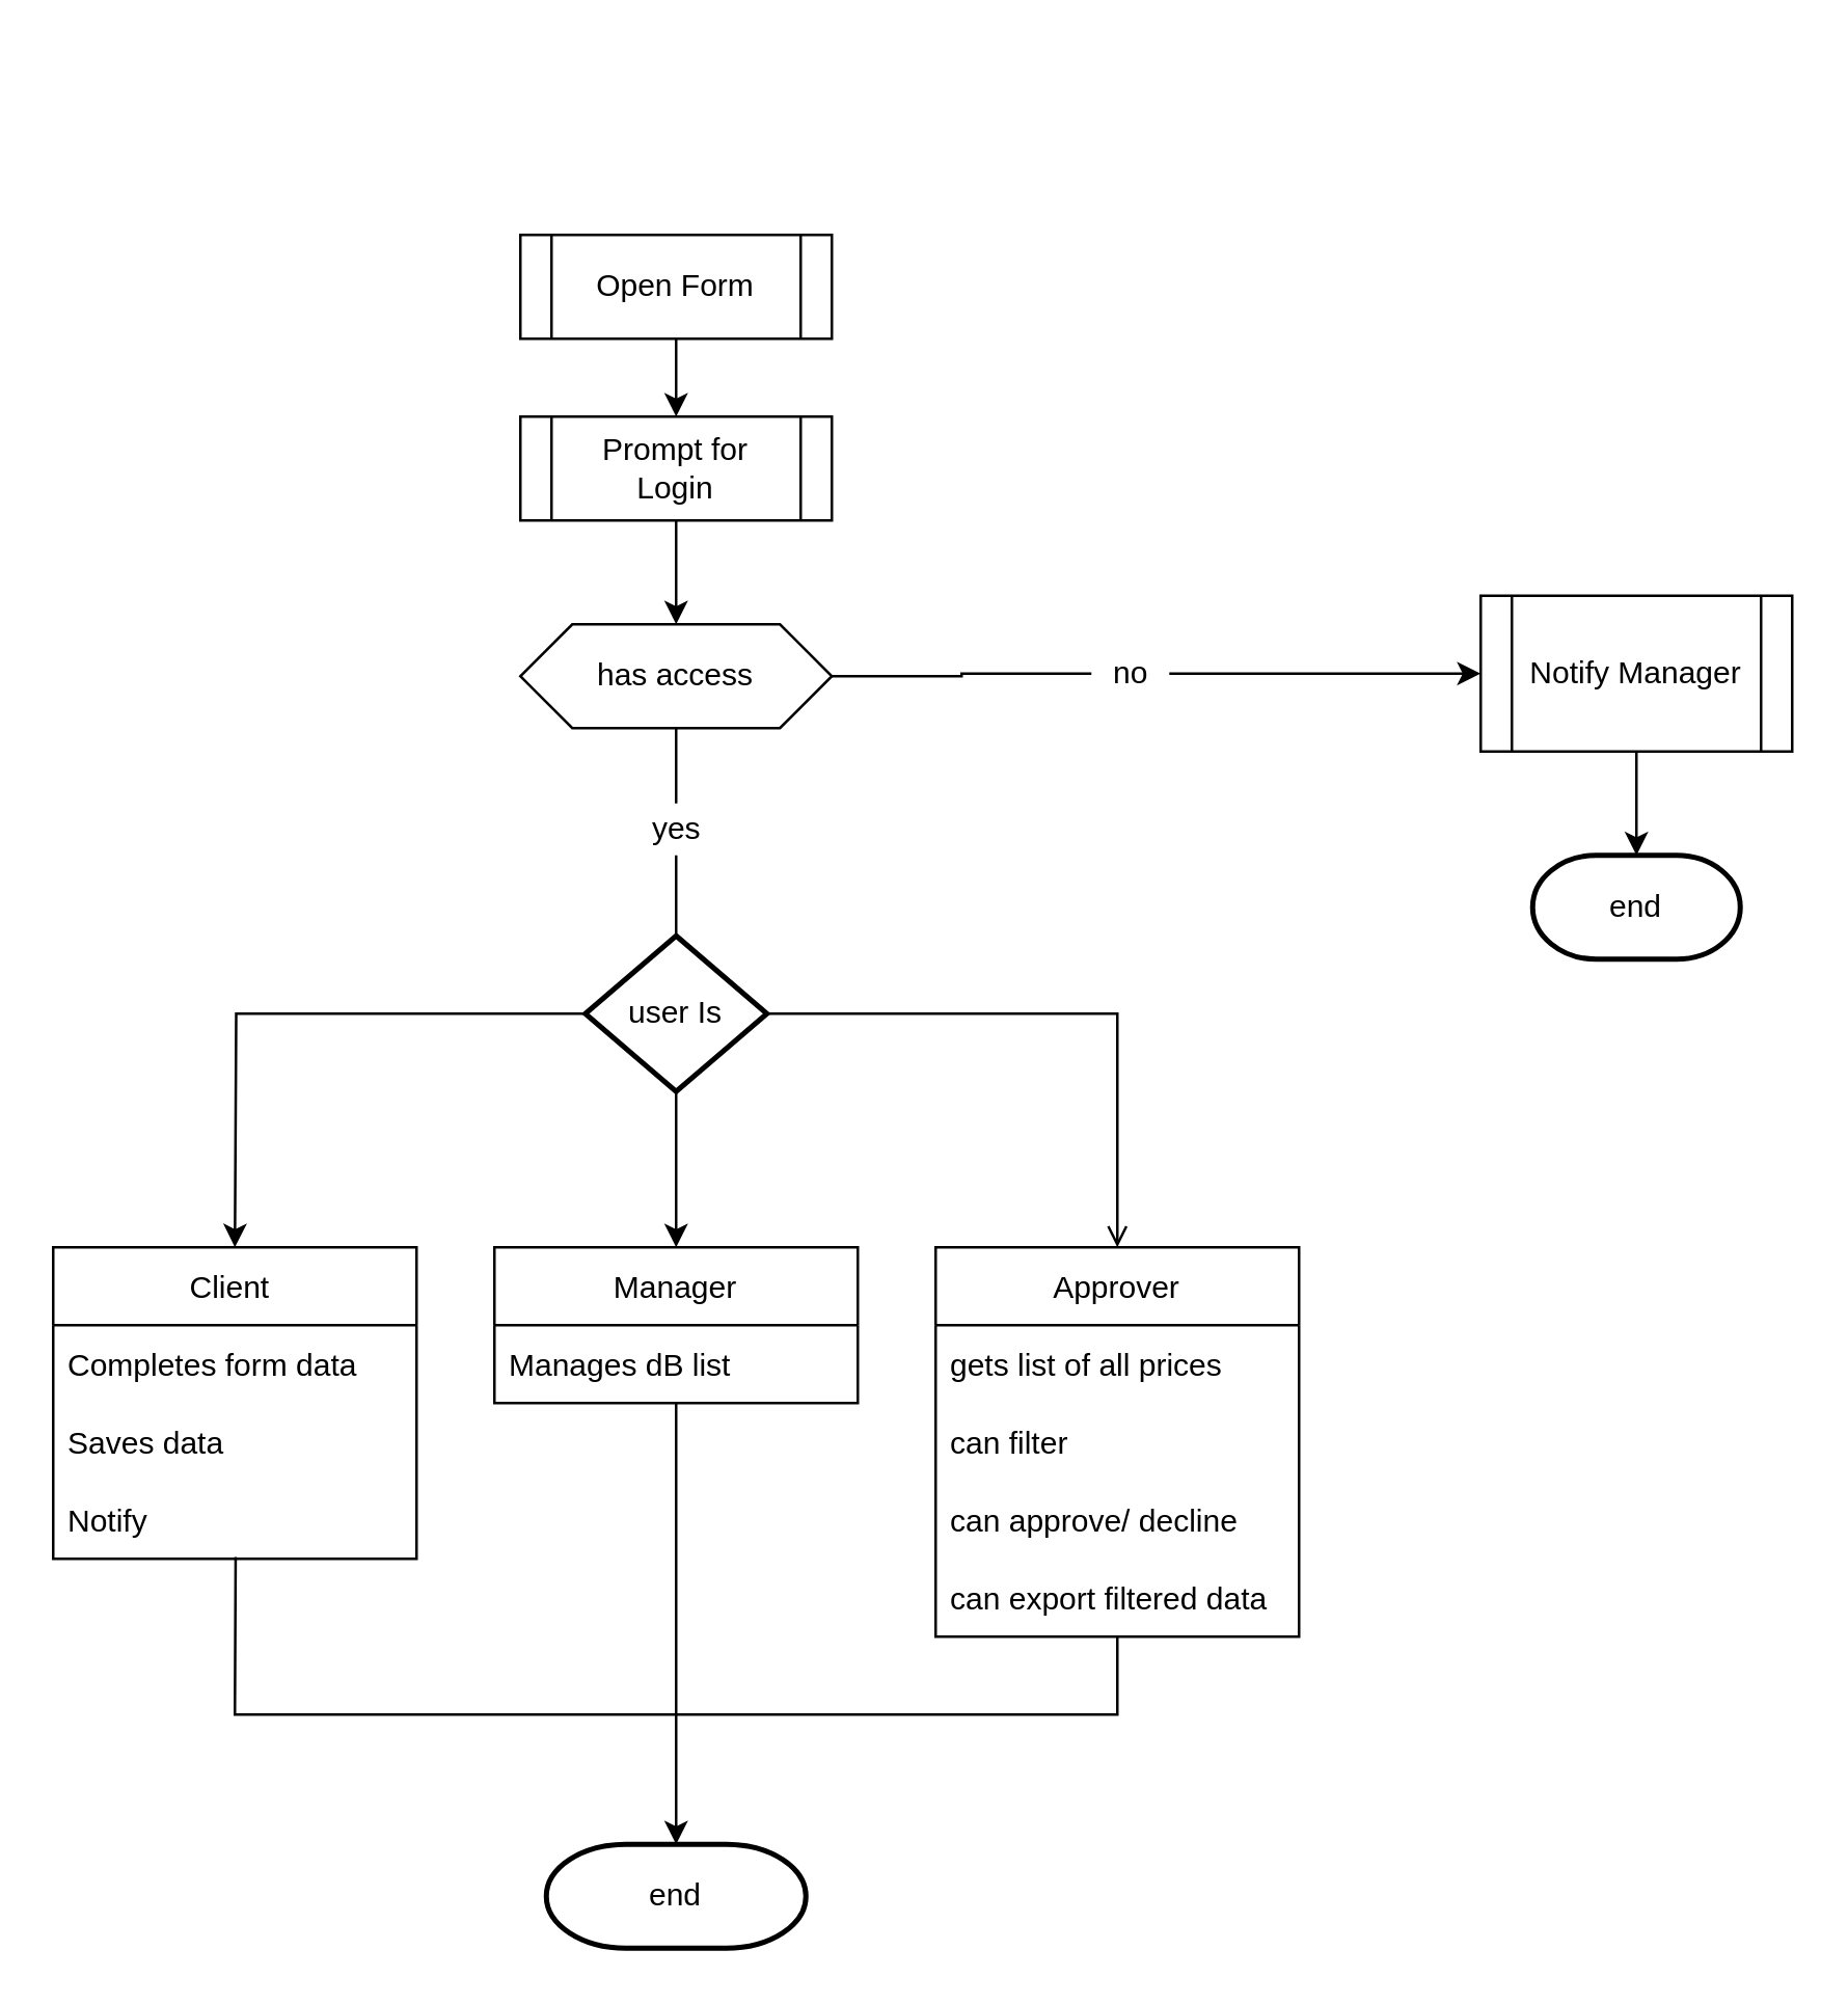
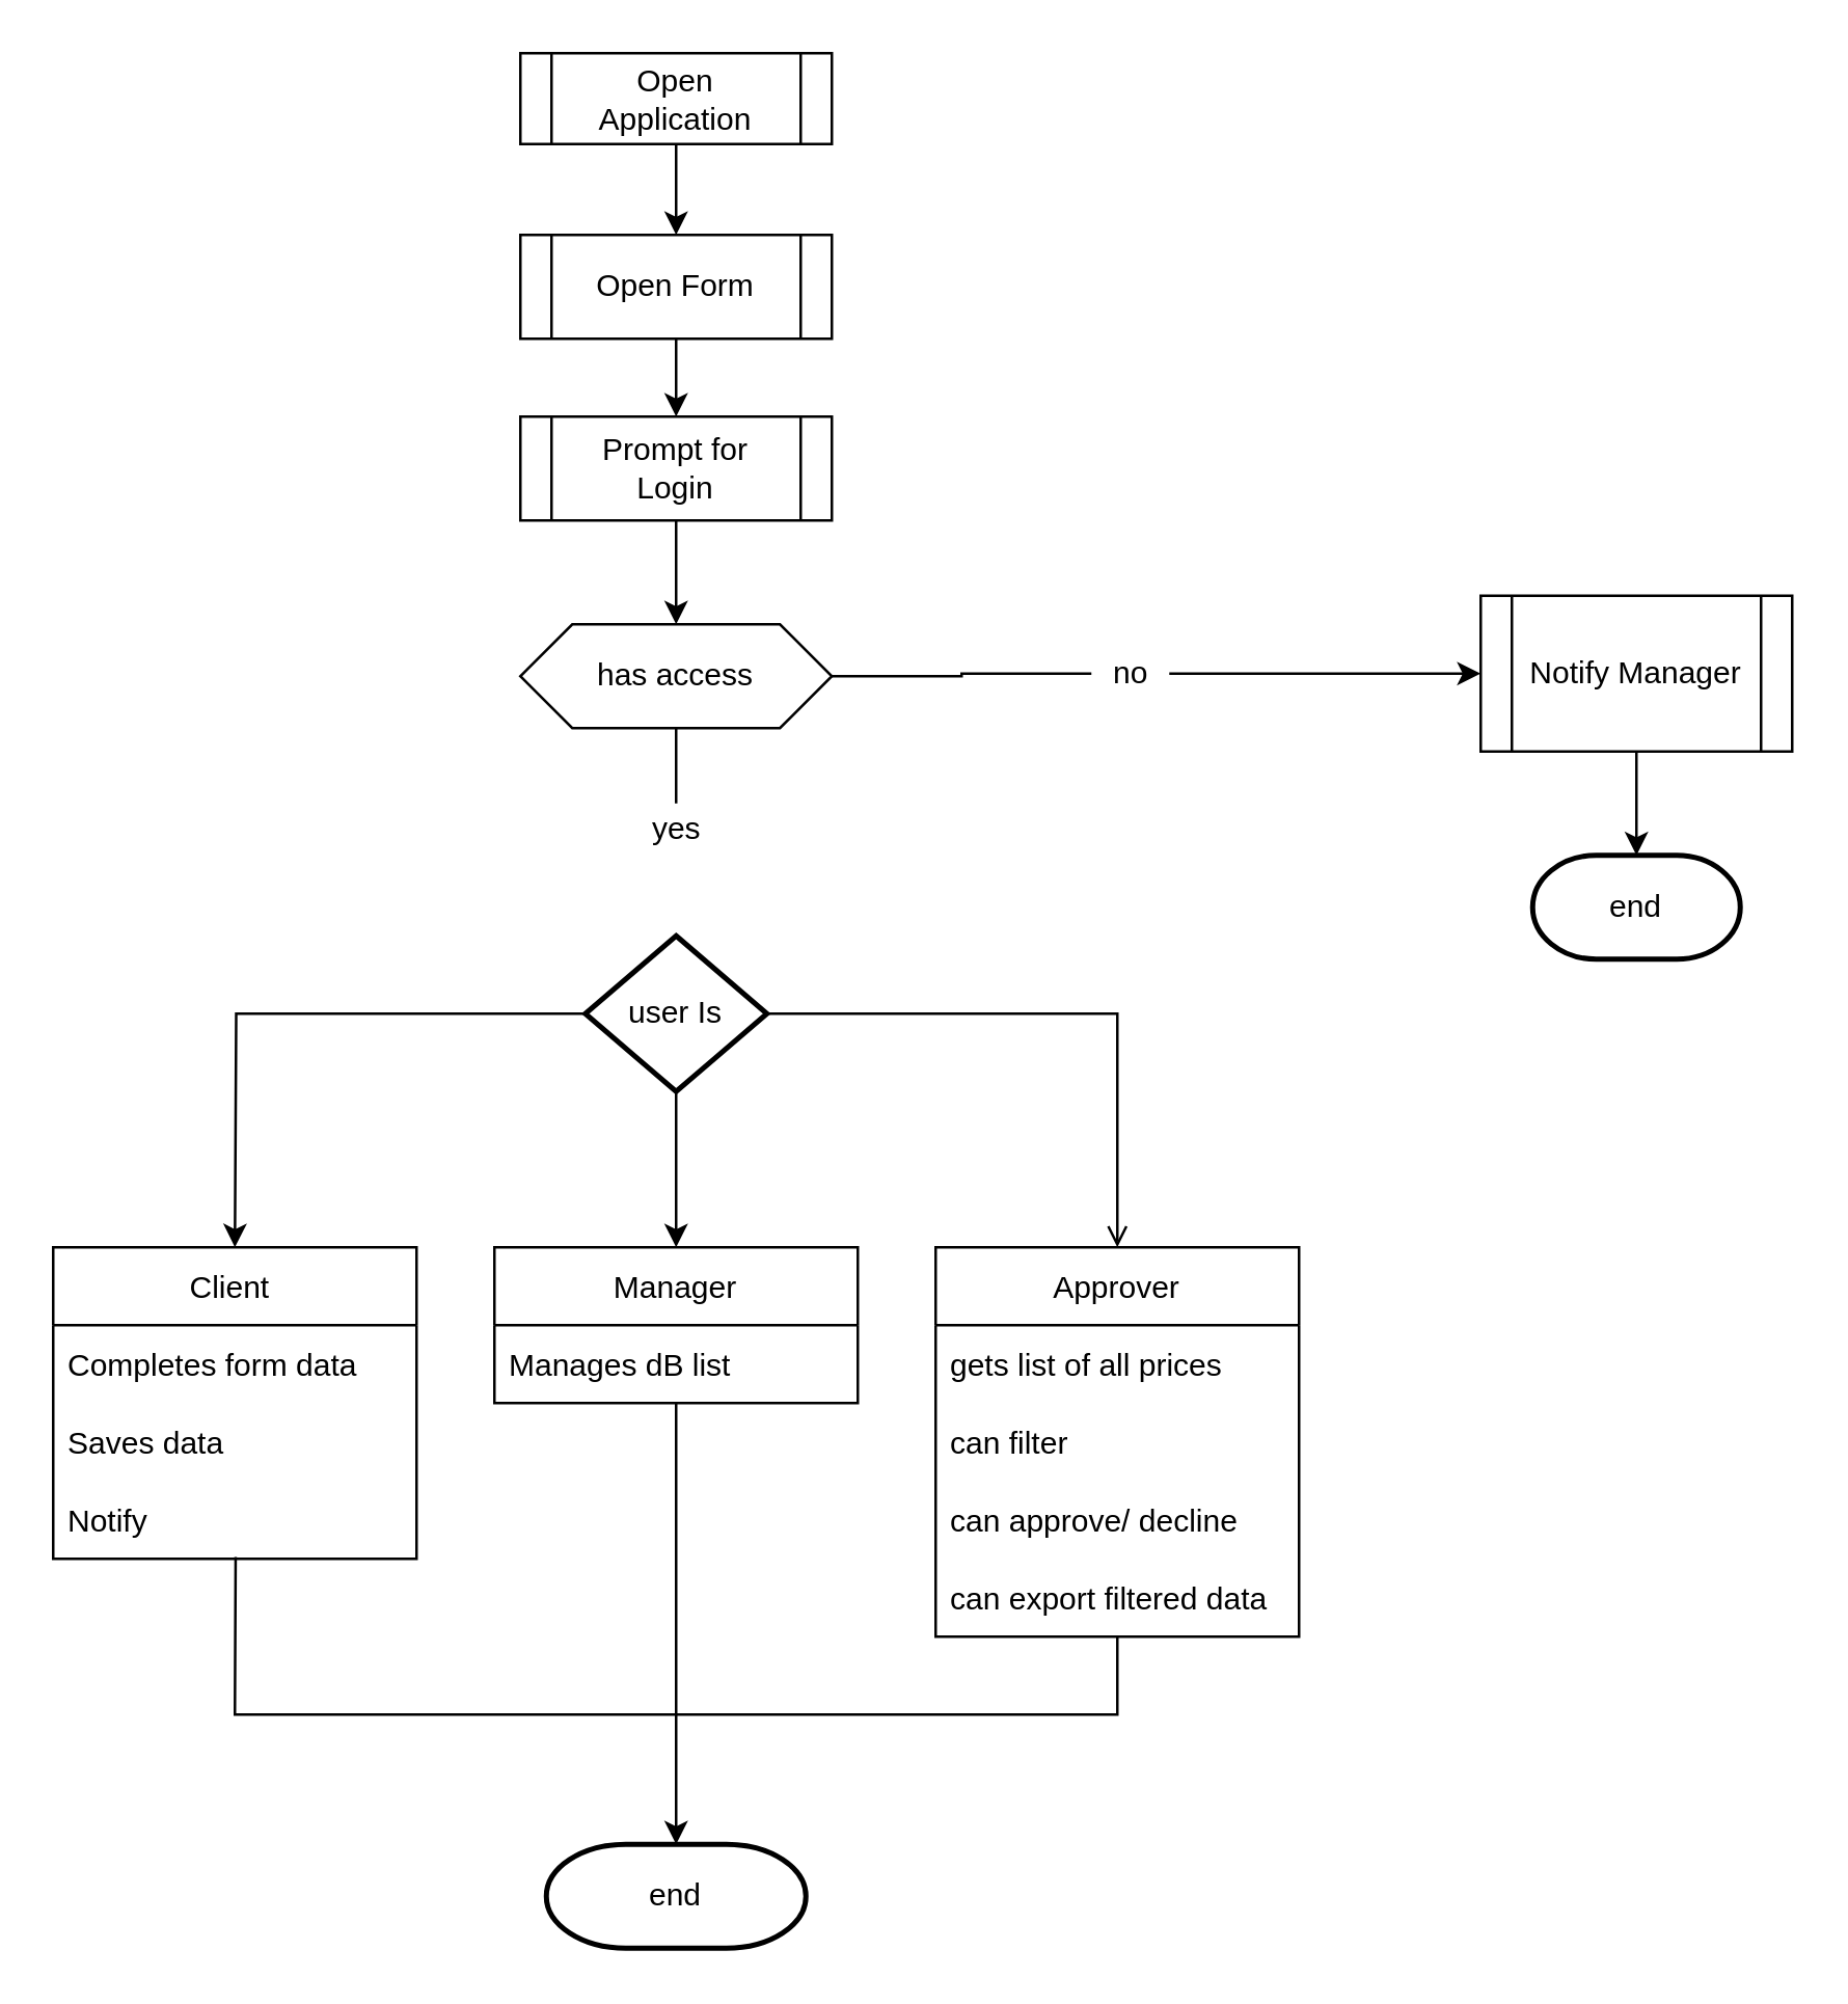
+ <mxCell id="7" value="&lt;span&gt;Open&lt;/span&gt;&lt;br&gt;&lt;span&gt;Application&lt;/span&gt;" style="shape=process;whiteSpace=wrap;html=1;backgroundOutline=1;" parent="1" vertex="1"><mxGeometry x="200" y="20" width="120" height="35" as="geometry" /></mxCell>
+ <mxCell id="3" style="edgeStyle=orthogonalEdgeStyle;rounded=0;orthogonalLoop=1;jettySize=auto;html=1;exitX=0.5;exitY=1;exitDx=0;exitDy=0;" parent="1" source="7" target="6" edge="1"><mxGeometry relative="1" as="geometry"><mxPoint x="260" y="60" as="sourcePoint" /><mxPoint x="260" y="80" as="targetPoint" /></mxGeometry></mxCell>
- <mxCell id="8" value="" style="edgeStyle=orthogonalEdgeStyle;rounded=0;orthogonalLoop=1;jettySize=auto;html=1;endArrow=none;entryX=0.5;entryY=0;entryDx=0;entryDy=0;entryPerimeter=0;startArrow=none;" parent="1" source="31" target="23" edge="1"><mxGeometry relative="1" as="geometry"><mxPoint x="260" y="300" as="sourcePoint" /><mxPoint x="110" y="340" as="targetPoint" /></mxGeometry></mxCell>
